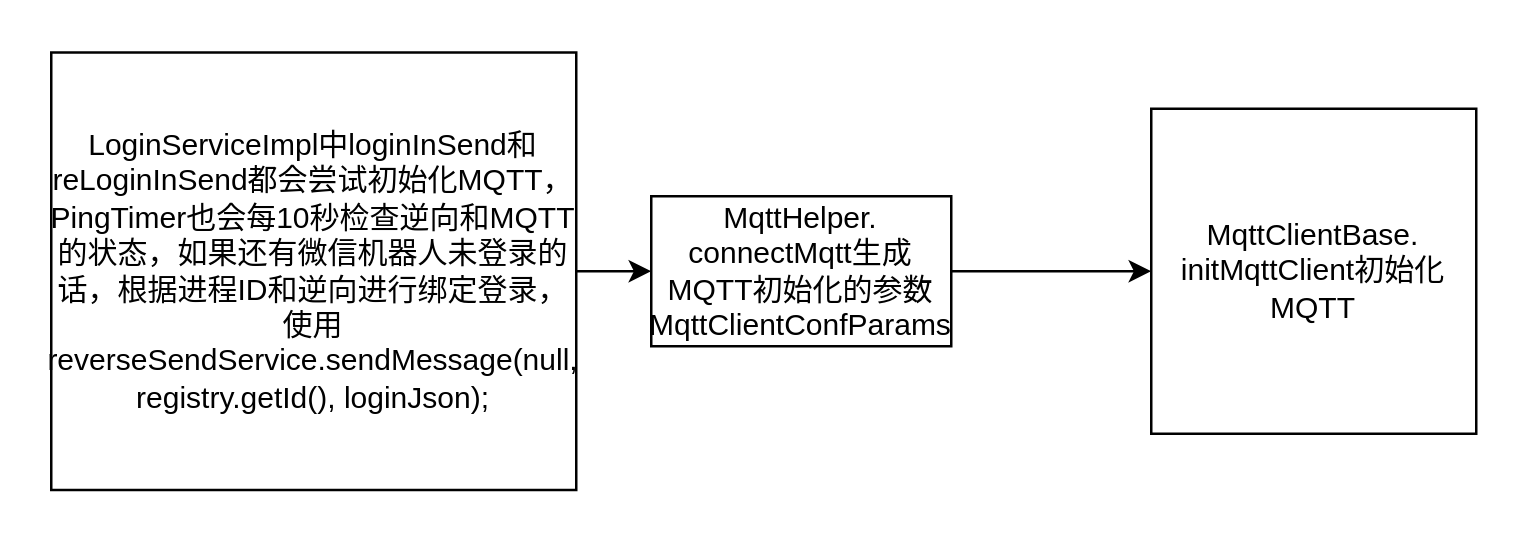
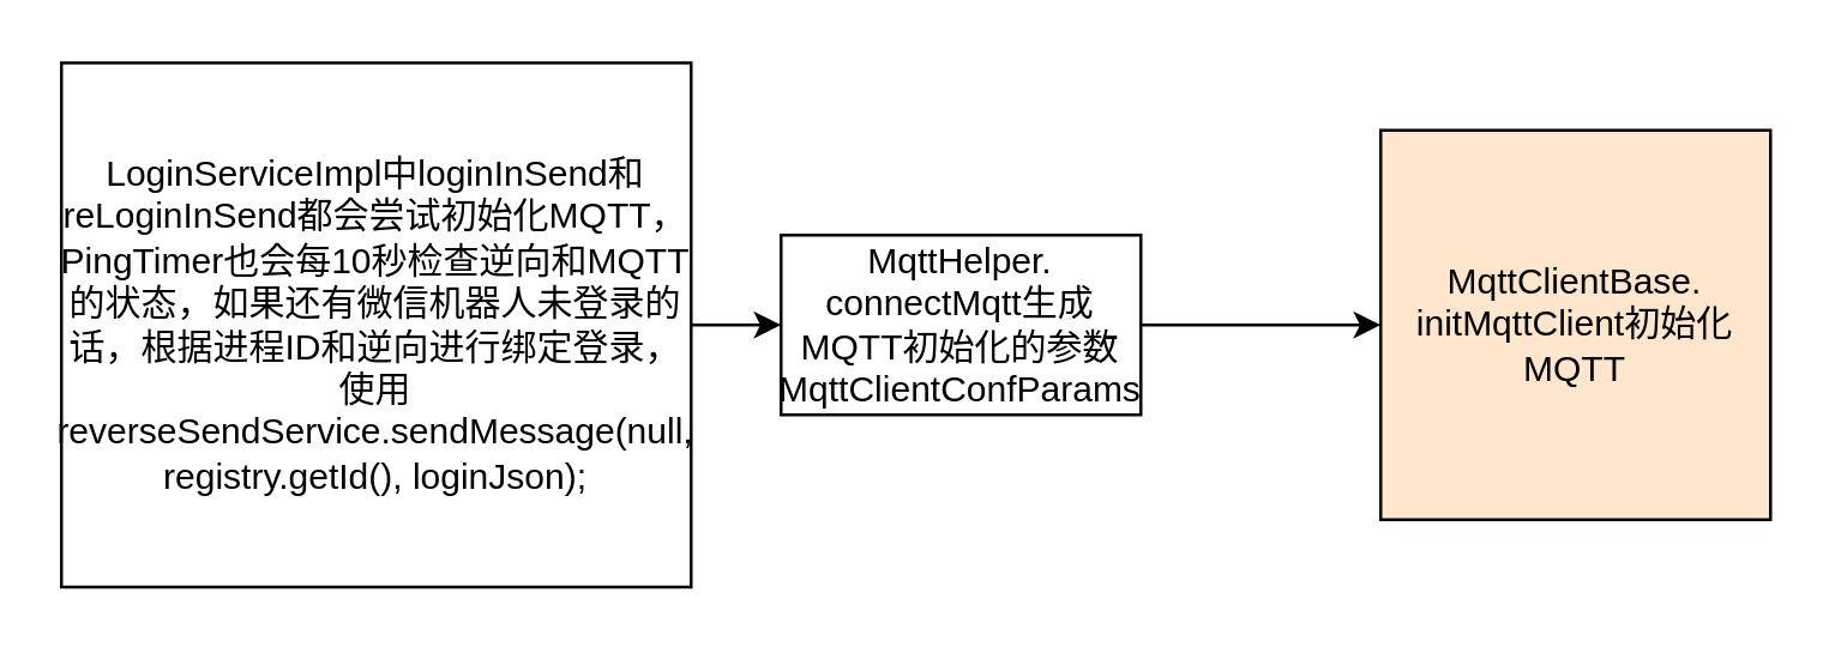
- <mxCell id="2" value="MqttClientBase.&lt;br&gt;initMqttClient初始化MQTT" style="whiteSpace=wrap;html=1;aspect=fixed;" vertex="1" parent="1"><mxGeometry x="460" y="43" width="130" height="130" as="geometry" /></mxCell>
+ <mxCell id="2" value="MqttClientBase.&lt;br&gt;initMqttClient初始化MQTT" style="whiteSpace=wrap;html=1;aspect=fixed;fillColor=#ffe6cc;" vertex="1" parent="1"><mxGeometry x="460" y="43" width="130" height="130" as="geometry" /></mxCell>
